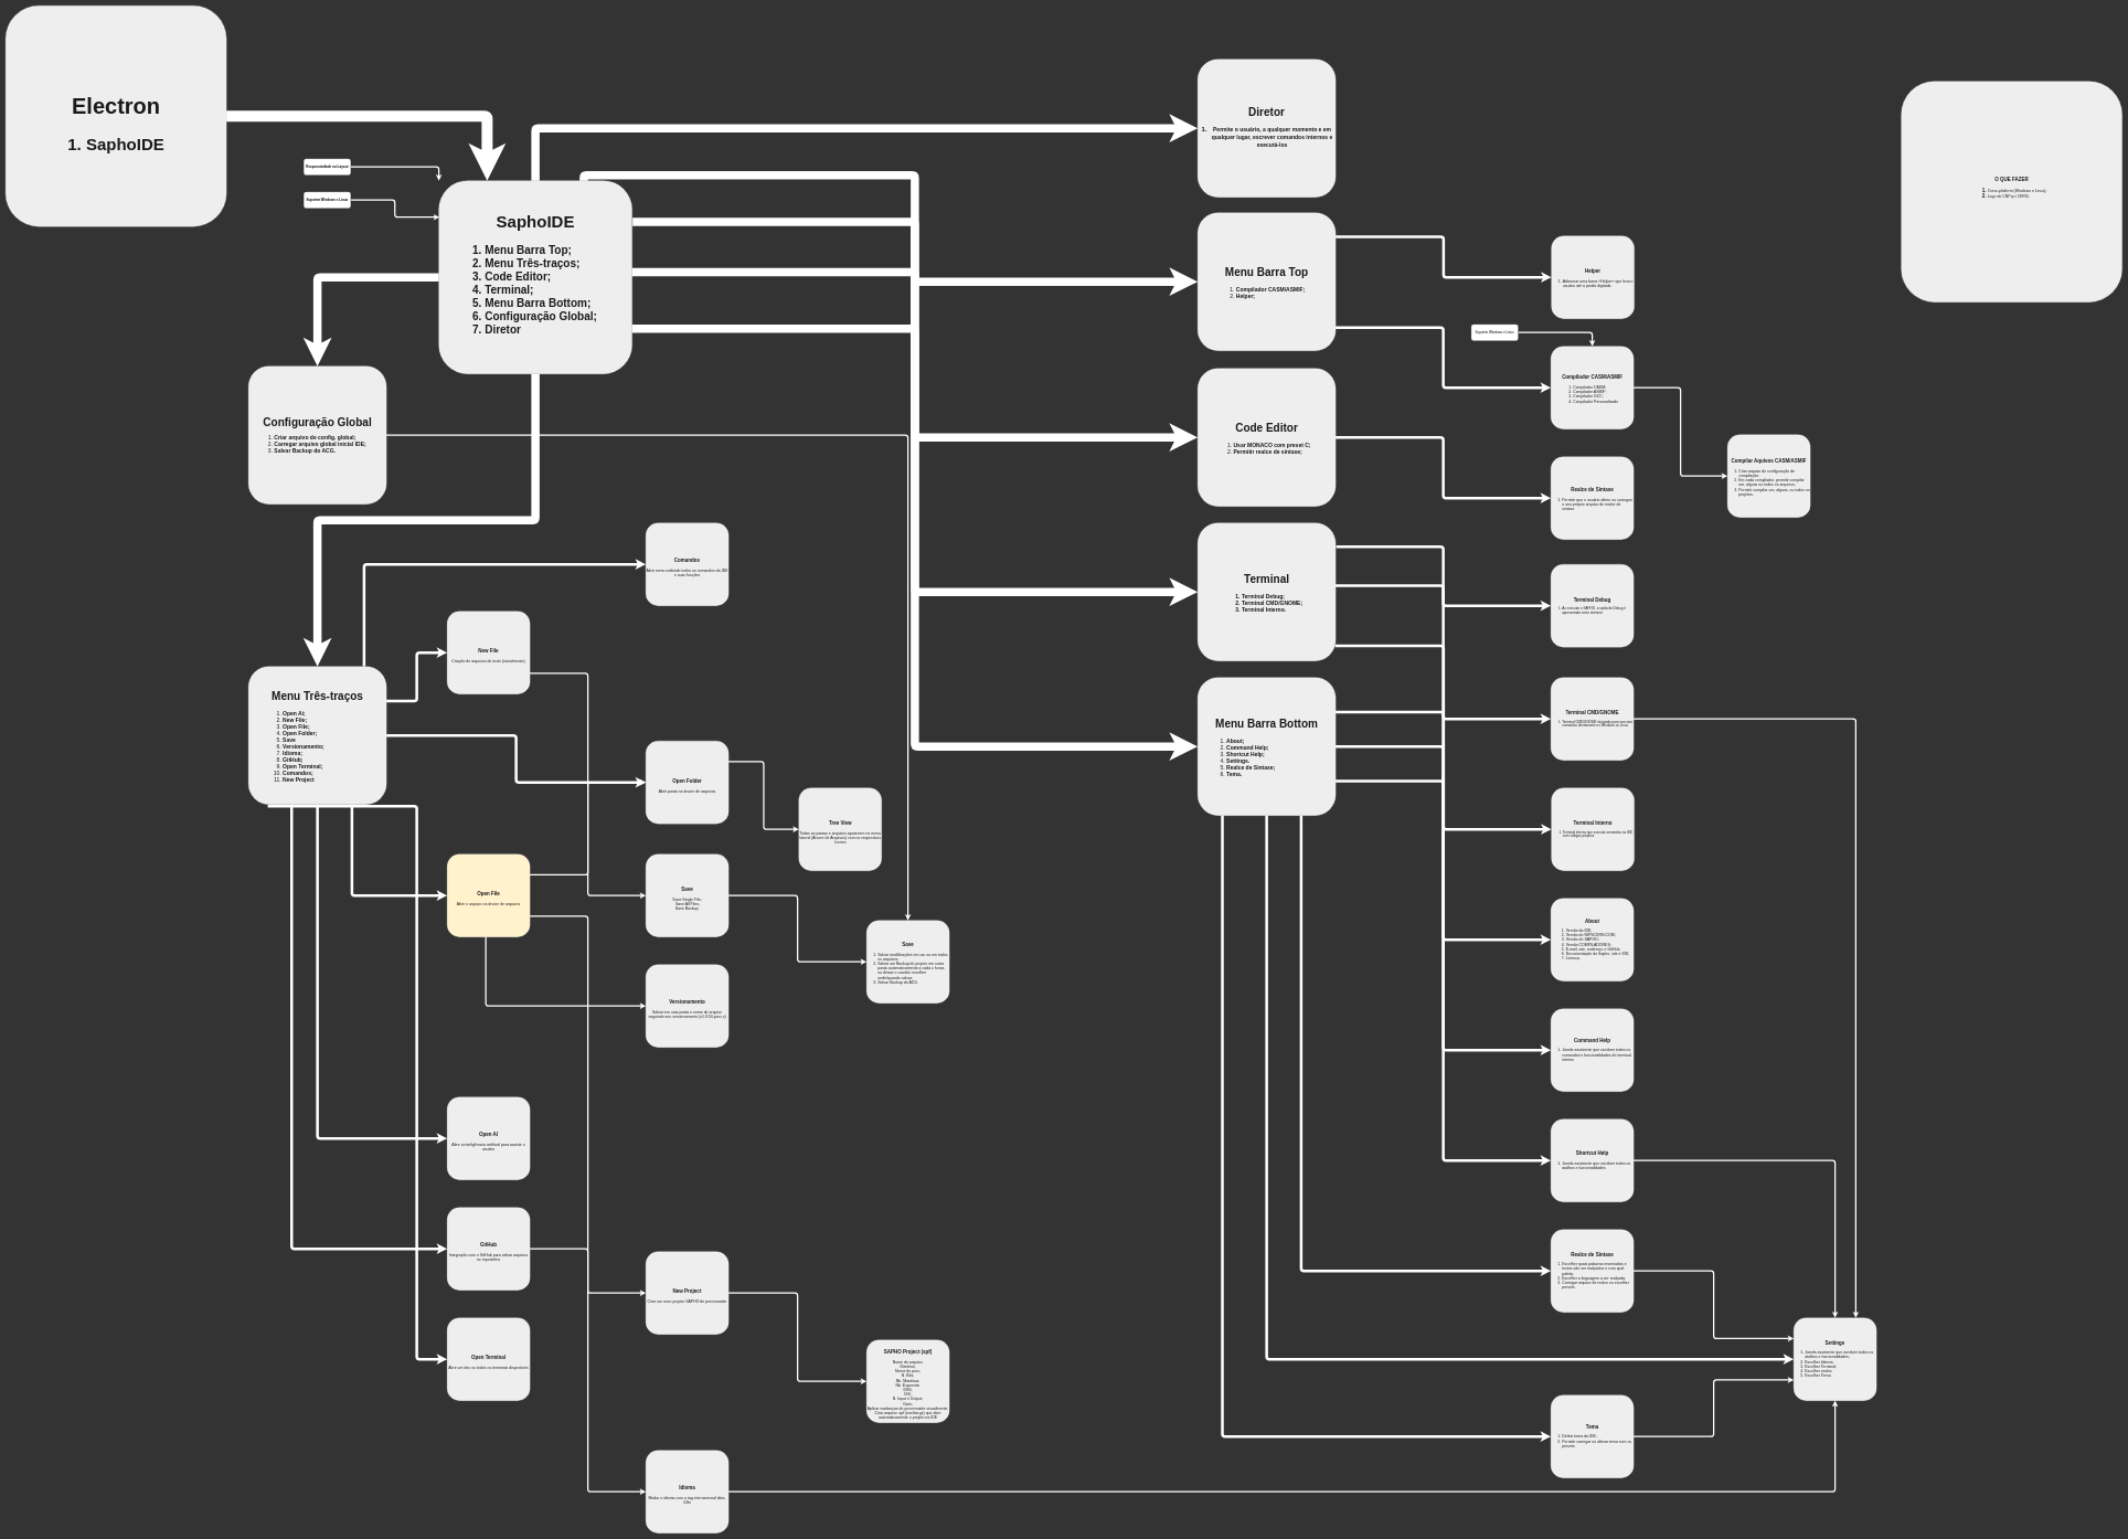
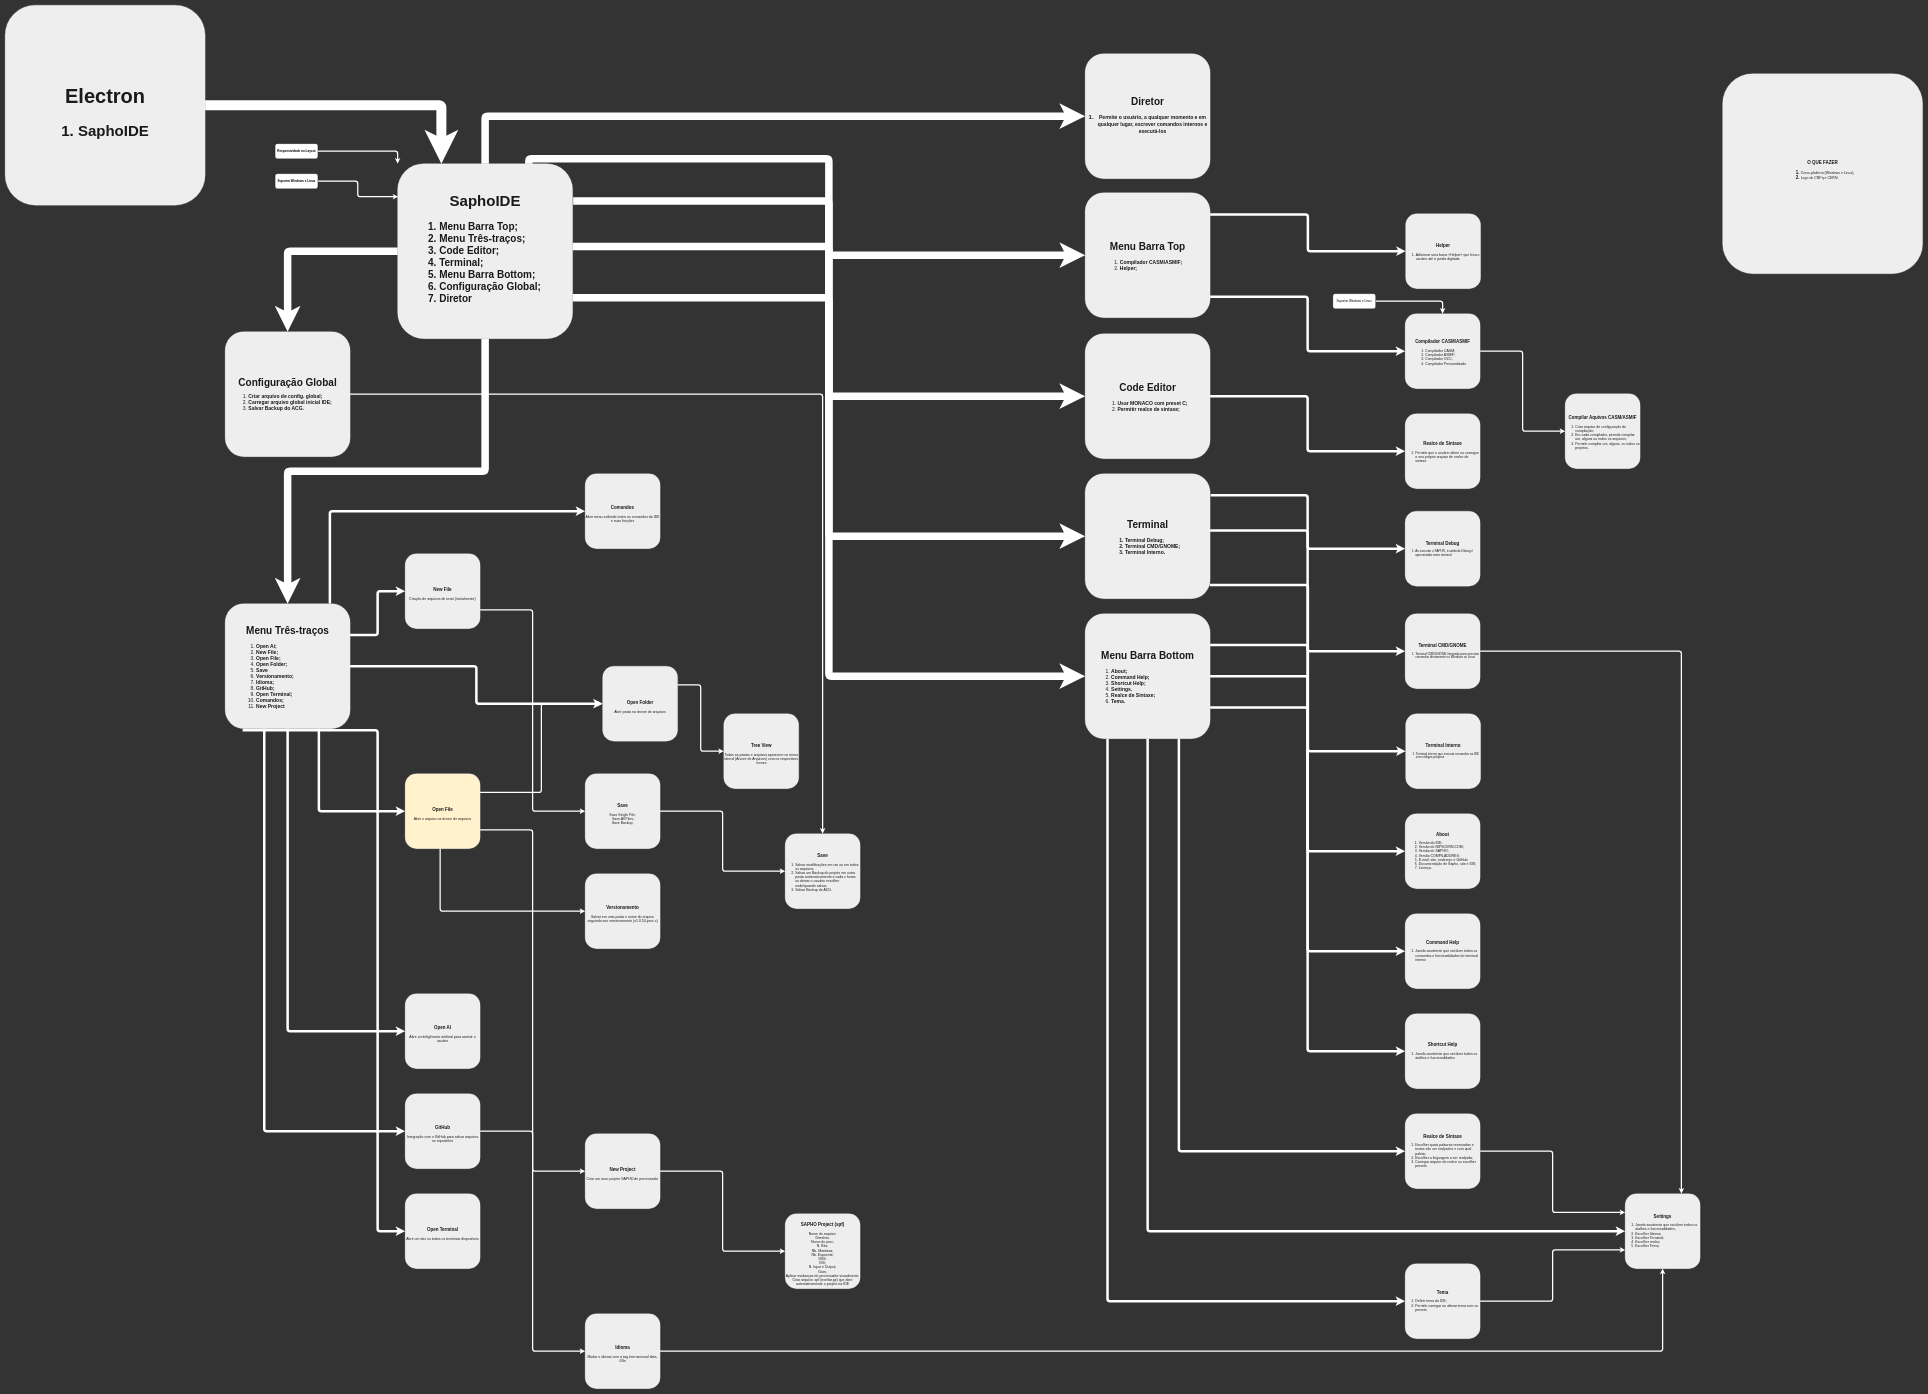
- <mxCell id="86" value="&lt;h1&gt;&lt;font style=&quot;font-size: 18px;&quot;&gt;&lt;b&gt;Open Folder&lt;/b&gt;&lt;/font&gt;&lt;/h1&gt;&lt;div style=&quot;&quot;&gt;&lt;font style=&quot;font-size: 14px;&quot;&gt;Abrir pasta na árvore de arquivos&lt;/font&gt;&lt;/div&gt;" style="whiteSpace=wrap;html=1;aspect=fixed;fillColor=#EEEEEE;strokeColor=#FFFFFF;labelBackgroundColor=none;fontColor=#1A1A1A;rounded=1;" vertex="1" parent="1"><mxGeometry x="2340" y="2684" width="300" height="300" as="geometry" /></mxCell>
+ <mxCell id="86" value="&lt;h1&gt;&lt;font style=&quot;font-size: 18px;&quot;&gt;&lt;b&gt;Open Folder&lt;/b&gt;&lt;/font&gt;&lt;/h1&gt;&lt;div style=&quot;&quot;&gt;&lt;font style=&quot;font-size: 14px;&quot;&gt;Abrir pasta na árvore de arquivos&lt;/font&gt;&lt;/div&gt;" style="whiteSpace=wrap;html=1;aspect=fixed;fillColor=#EEEEEE;strokeColor=#FFFFFF;labelBackgroundColor=none;fontColor=#1A1A1A;rounded=1;" vertex="1" parent="1"><mxGeometry x="2410" y="2664" width="300" height="300" as="geometry" /></mxCell>
- <mxCell id="78" style="edgeStyle=orthogonalEdgeStyle;rounded=1;orthogonalLoop=1;jettySize=auto;html=1;exitX=1;exitY=0.5;exitDx=0;exitDy=0;strokeColor=#FFFFFF;strokeWidth=5;labelBackgroundColor=none;fontColor=default;entryX=0.5;entryY=0;entryDx=0;entryDy=0;" edge="1" parent="1" source="73" target="75"><mxGeometry relative="1" as="geometry"><mxPoint x="5089" y="3374" as="sourcePoint" /><mxPoint x="5513" y="4117" as="targetPoint" /></mxGeometry></mxCell>
